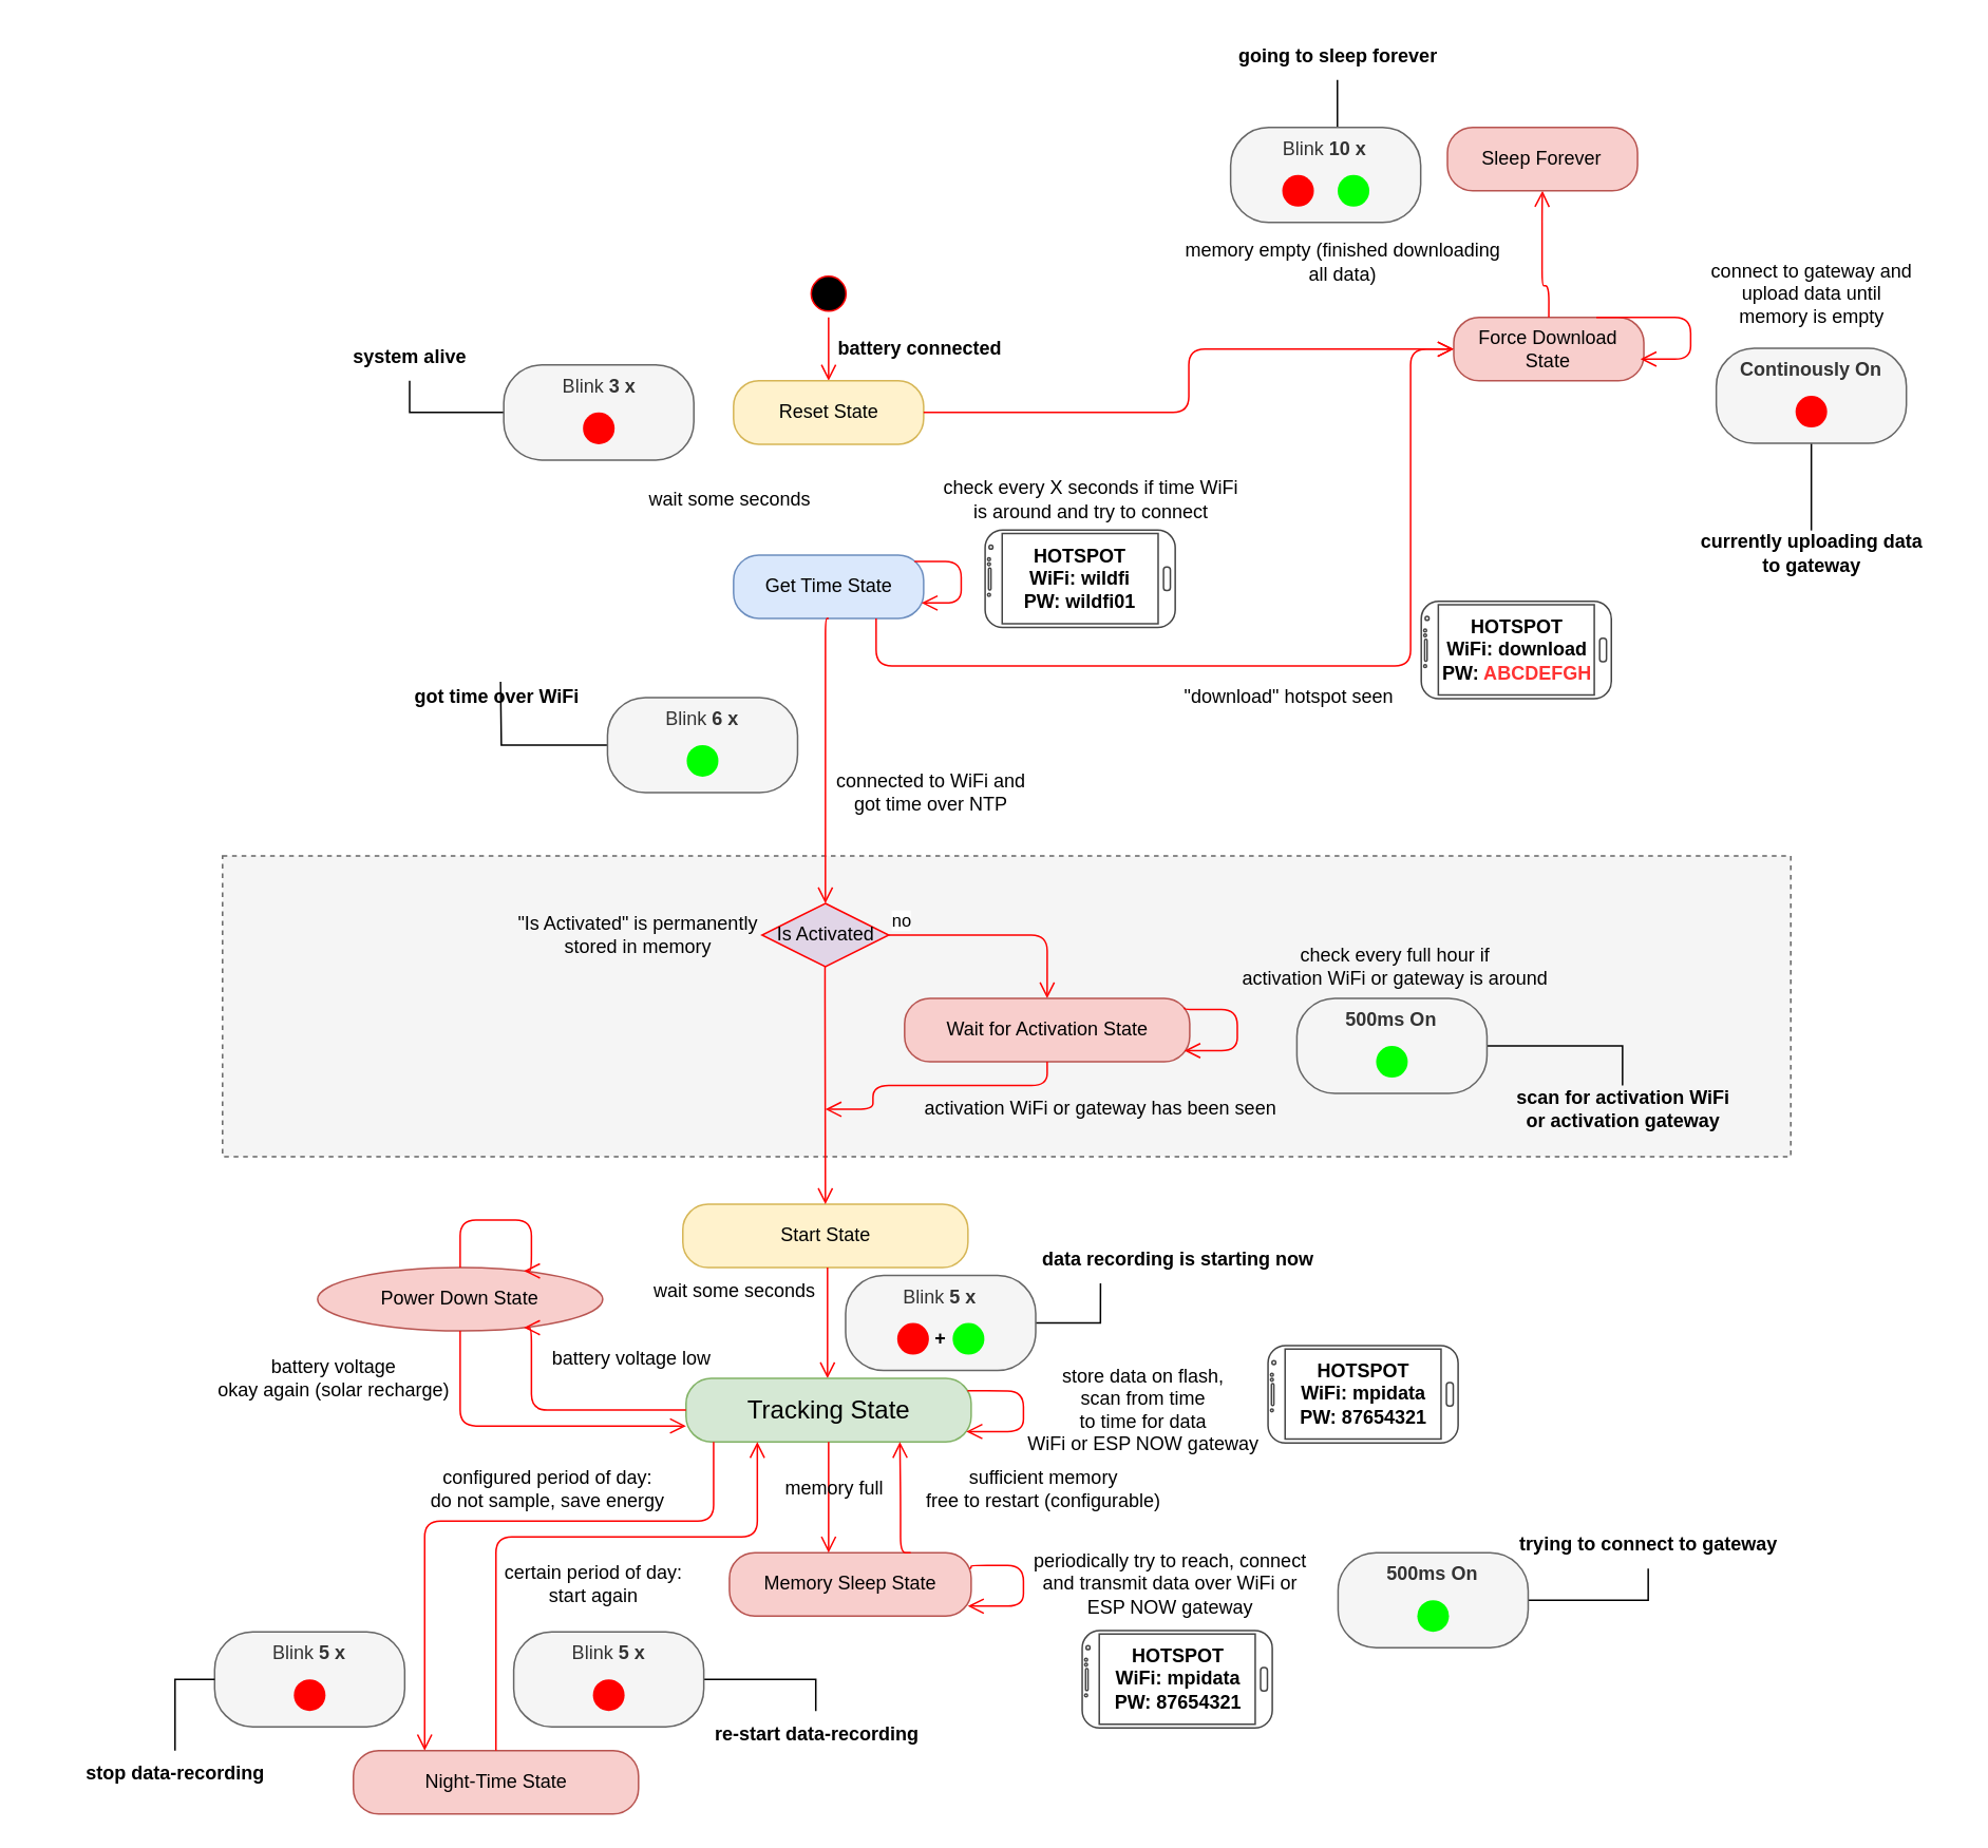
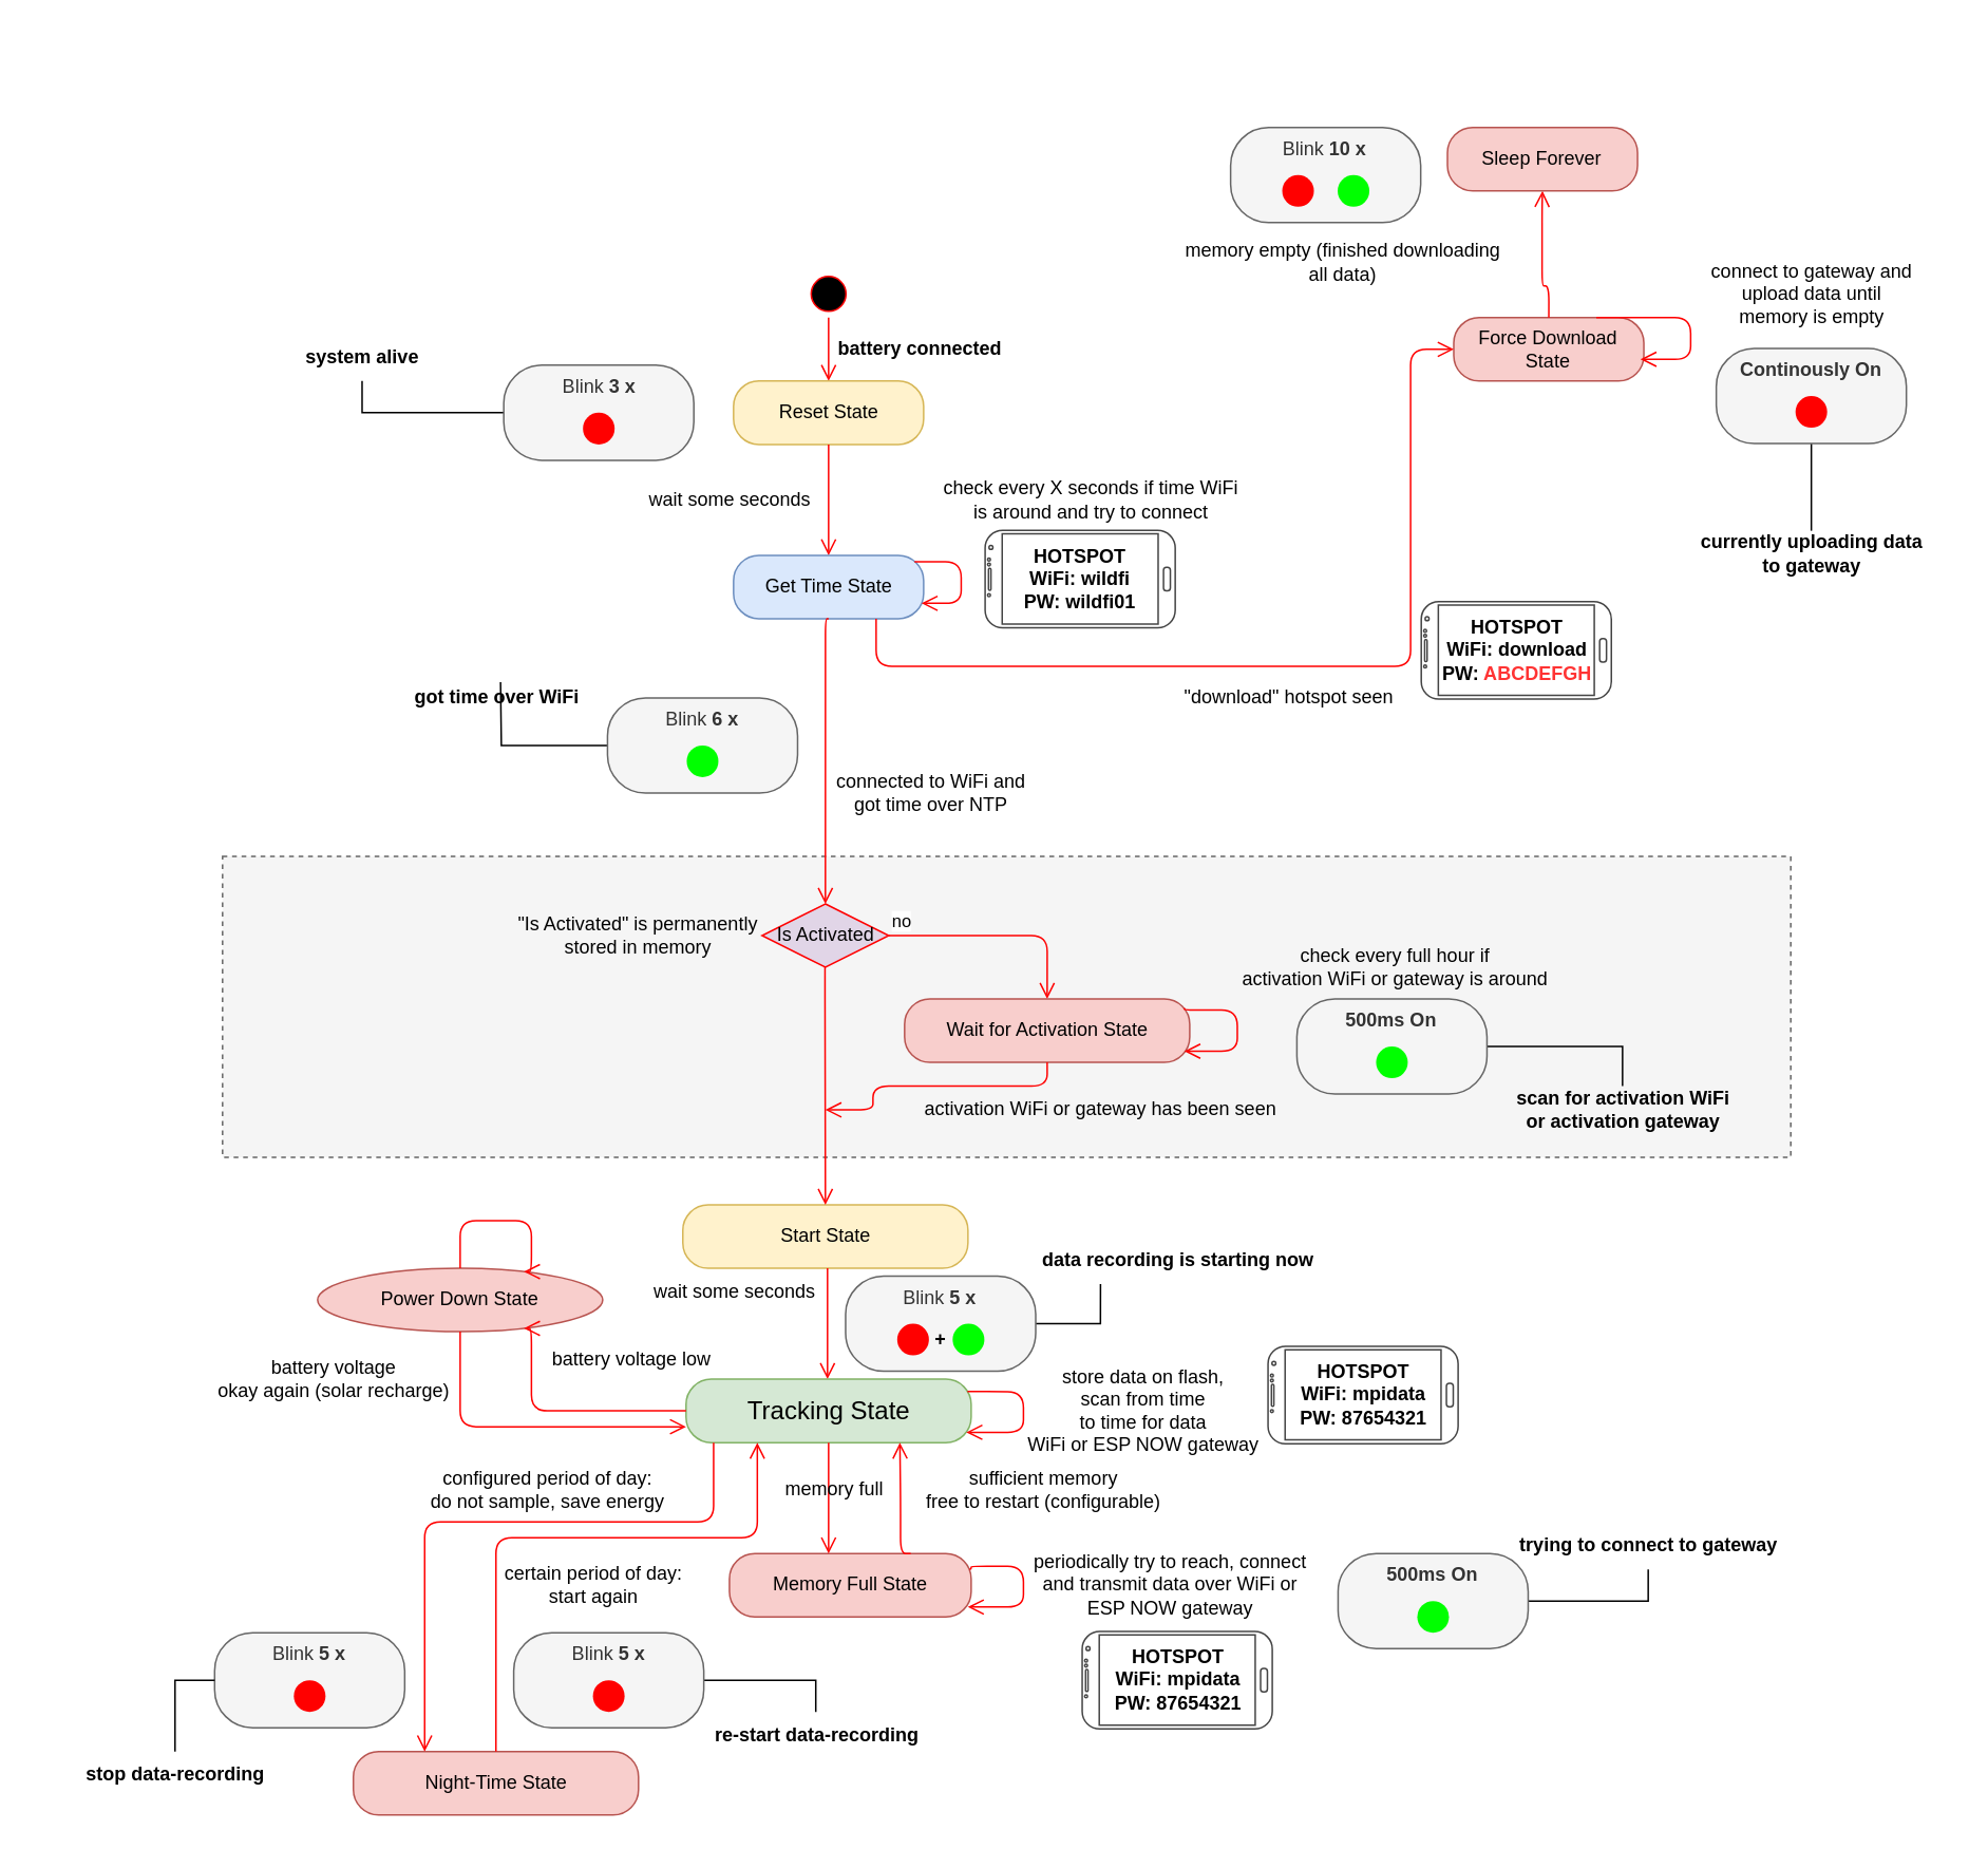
- <mxCell id="100" value="&lt;b&gt;going to sleep forever&lt;/b&gt;" style="html=1;fillColor=none;strokeColor=none;" parent="1" vertex="1"><mxGeometry x="753.79" y="20" width="180" height="30" as="geometry" /></mxCell>
- <mxCell id="69" style="edgeStyle=orthogonalEdgeStyle;rounded=0;orthogonalLoop=1;jettySize=auto;html=1;exitX=0.5;exitY=0;exitDx=0;exitDy=0;entryX=0.5;entryY=1;entryDx=0;entryDy=0;endArrow=none;endFill=0;" parent="1" source="70" target="100" edge="1"><mxGeometry relative="1" as="geometry" /></mxCell>
- <mxCell id="98" value="&lt;b&gt;system alive&lt;/b&gt;" style="html=1;fillColor=none;strokeColor=none;" parent="1" vertex="1"><mxGeometry x="200" y="210" width="116.19" height="30" as="geometry" /></mxCell>
+ <mxCell id="98" value="&lt;b&gt;system alive&lt;/b&gt;" style="html=1;fillColor=none;strokeColor=none;" parent="1" vertex="1"><mxGeometry x="170" y="210" width="116.19" height="30" as="geometry" /></mxCell>
- <mxCell id="10" value="" style="edgeStyle=orthogonalEdgeStyle;html=1;verticalAlign=bottom;endArrow=open;endSize=8;strokeColor=#ff0000;" parent="1" source="9" target="57" edge="1"><mxGeometry relative="1" as="geometry"><mxPoint x="516.3" y="350" as="targetPoint" /></mxGeometry></mxCell>
+ <mxCell id="10" value="" style="edgeStyle=orthogonalEdgeStyle;html=1;verticalAlign=bottom;endArrow=open;endSize=8;strokeColor=#ff0000;entryX=0.5;entryY=0;entryDx=0;entryDy=0;" parent="1" source="9" target="11" edge="1"><mxGeometry relative="1" as="geometry"><mxPoint x="516.3" y="350" as="targetPoint" /></mxGeometry></mxCell>
- <mxCell id="31" value="Memory Sleep State" style="rounded=1;whiteSpace=wrap;html=1;arcSize=40;fillColor=#f8cecc;strokeColor=#b85450;" parent="1" vertex="1"><mxGeometry x="460" y="980" width="152.59" height="40" as="geometry" /></mxCell>
+ <mxCell id="31" value="Memory Full State" style="rounded=1;whiteSpace=wrap;html=1;arcSize=40;fillColor=#f8cecc;strokeColor=#b85450;" parent="1" vertex="1"><mxGeometry x="460" y="980" width="152.59" height="40" as="geometry" /></mxCell>
